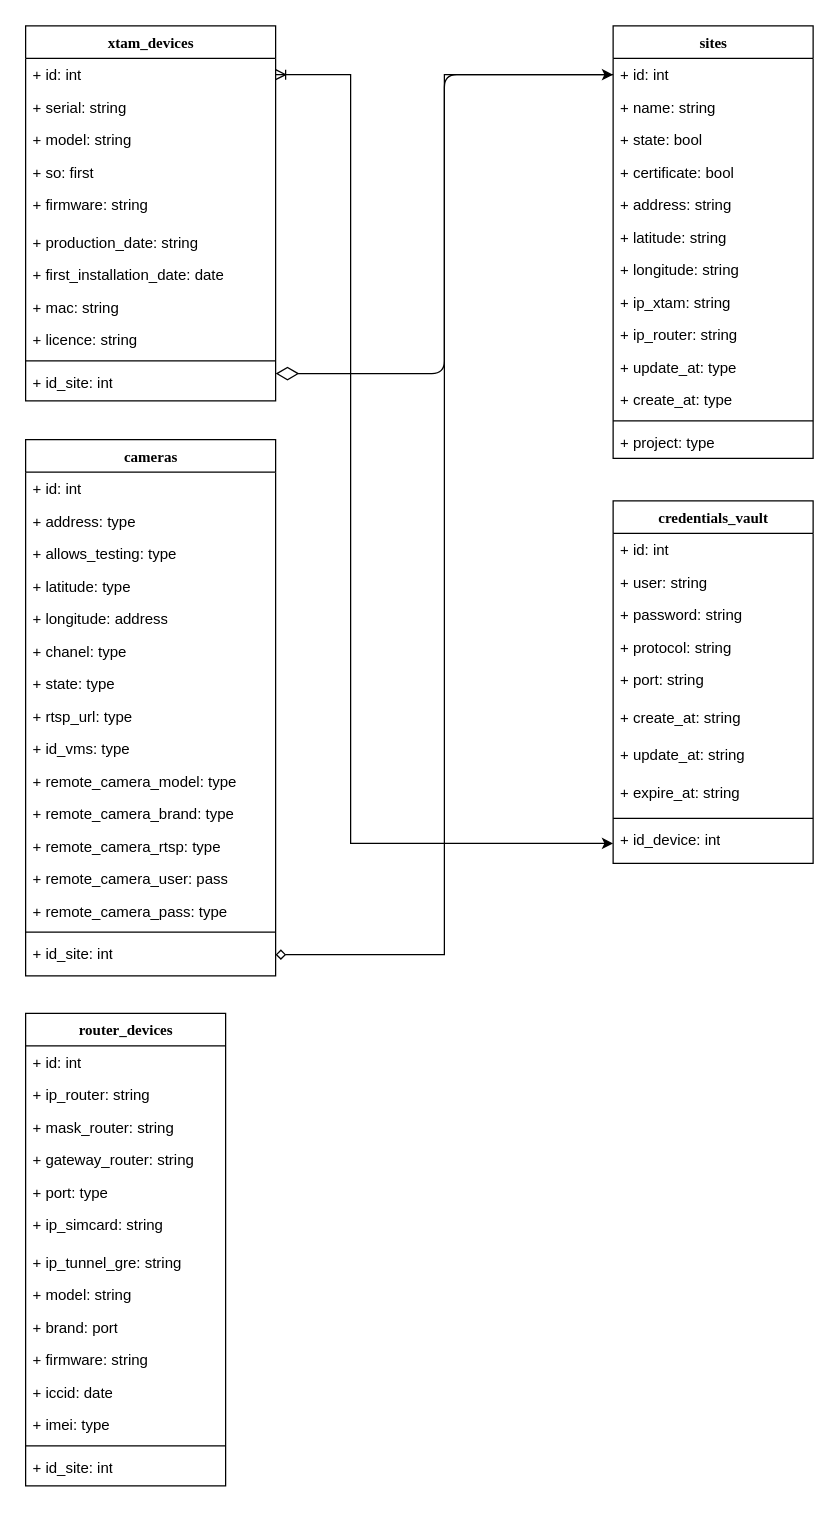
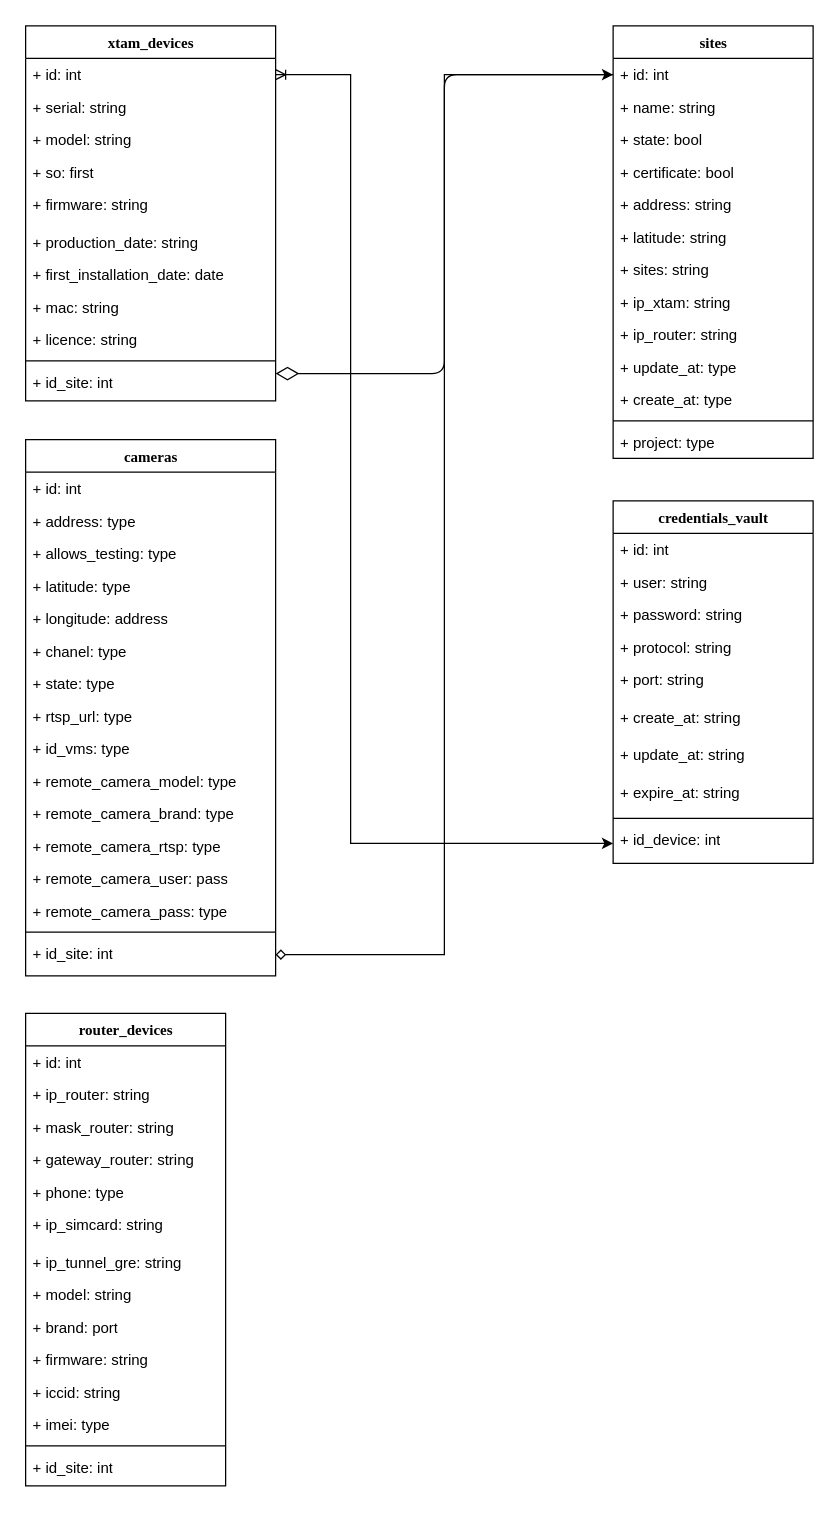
- <mxCell id="9" value="+ longitude: string" style="text;html=1;strokeColor=none;fillColor=none;align=left;verticalAlign=top;spacingLeft=4;spacingRight=4;whiteSpace=wrap;overflow=hidden;rotatable=0;points=[[0,0.5],[1,0.5]];portConstraint=eastwest;" vertex="1" parent="2"><mxGeometry y="182" width="160" height="26" as="geometry" /></mxCell>
+ <mxCell id="9" value="+ sites: string" style="text;html=1;strokeColor=none;fillColor=none;align=left;verticalAlign=top;spacingLeft=4;spacingRight=4;whiteSpace=wrap;overflow=hidden;rotatable=0;points=[[0,0.5],[1,0.5]];portConstraint=eastwest;" vertex="1" parent="2"><mxGeometry y="182" width="160" height="26" as="geometry" /></mxCell>
- <mxCell id="64" value="+ port: type" style="text;html=1;strokeColor=none;fillColor=none;align=left;verticalAlign=top;spacingLeft=4;spacingRight=4;whiteSpace=wrap;overflow=hidden;rotatable=0;points=[[0,0.5],[1,0.5]];portConstraint=eastwest;" vertex="1" parent="59"><mxGeometry y="130" width="160" height="26" as="geometry" /></mxCell>
+ <mxCell id="64" value="+ phone: type" style="text;html=1;strokeColor=none;fillColor=none;align=left;verticalAlign=top;spacingLeft=4;spacingRight=4;whiteSpace=wrap;overflow=hidden;rotatable=0;points=[[0,0.5],[1,0.5]];portConstraint=eastwest;" vertex="1" parent="59"><mxGeometry y="130" width="160" height="26" as="geometry" /></mxCell>
- <mxCell id="70" value="+ iccid: date" style="text;html=1;strokeColor=none;fillColor=none;align=left;verticalAlign=top;spacingLeft=4;spacingRight=4;whiteSpace=wrap;overflow=hidden;rotatable=0;points=[[0,0.5],[1,0.5]];portConstraint=eastwest;" vertex="1" parent="59"><mxGeometry y="290" width="160" height="26" as="geometry" /></mxCell>
+ <mxCell id="70" value="+ iccid: string" style="text;html=1;strokeColor=none;fillColor=none;align=left;verticalAlign=top;spacingLeft=4;spacingRight=4;whiteSpace=wrap;overflow=hidden;rotatable=0;points=[[0,0.5],[1,0.5]];portConstraint=eastwest;" vertex="1" parent="59"><mxGeometry y="290" width="160" height="26" as="geometry" /></mxCell>
